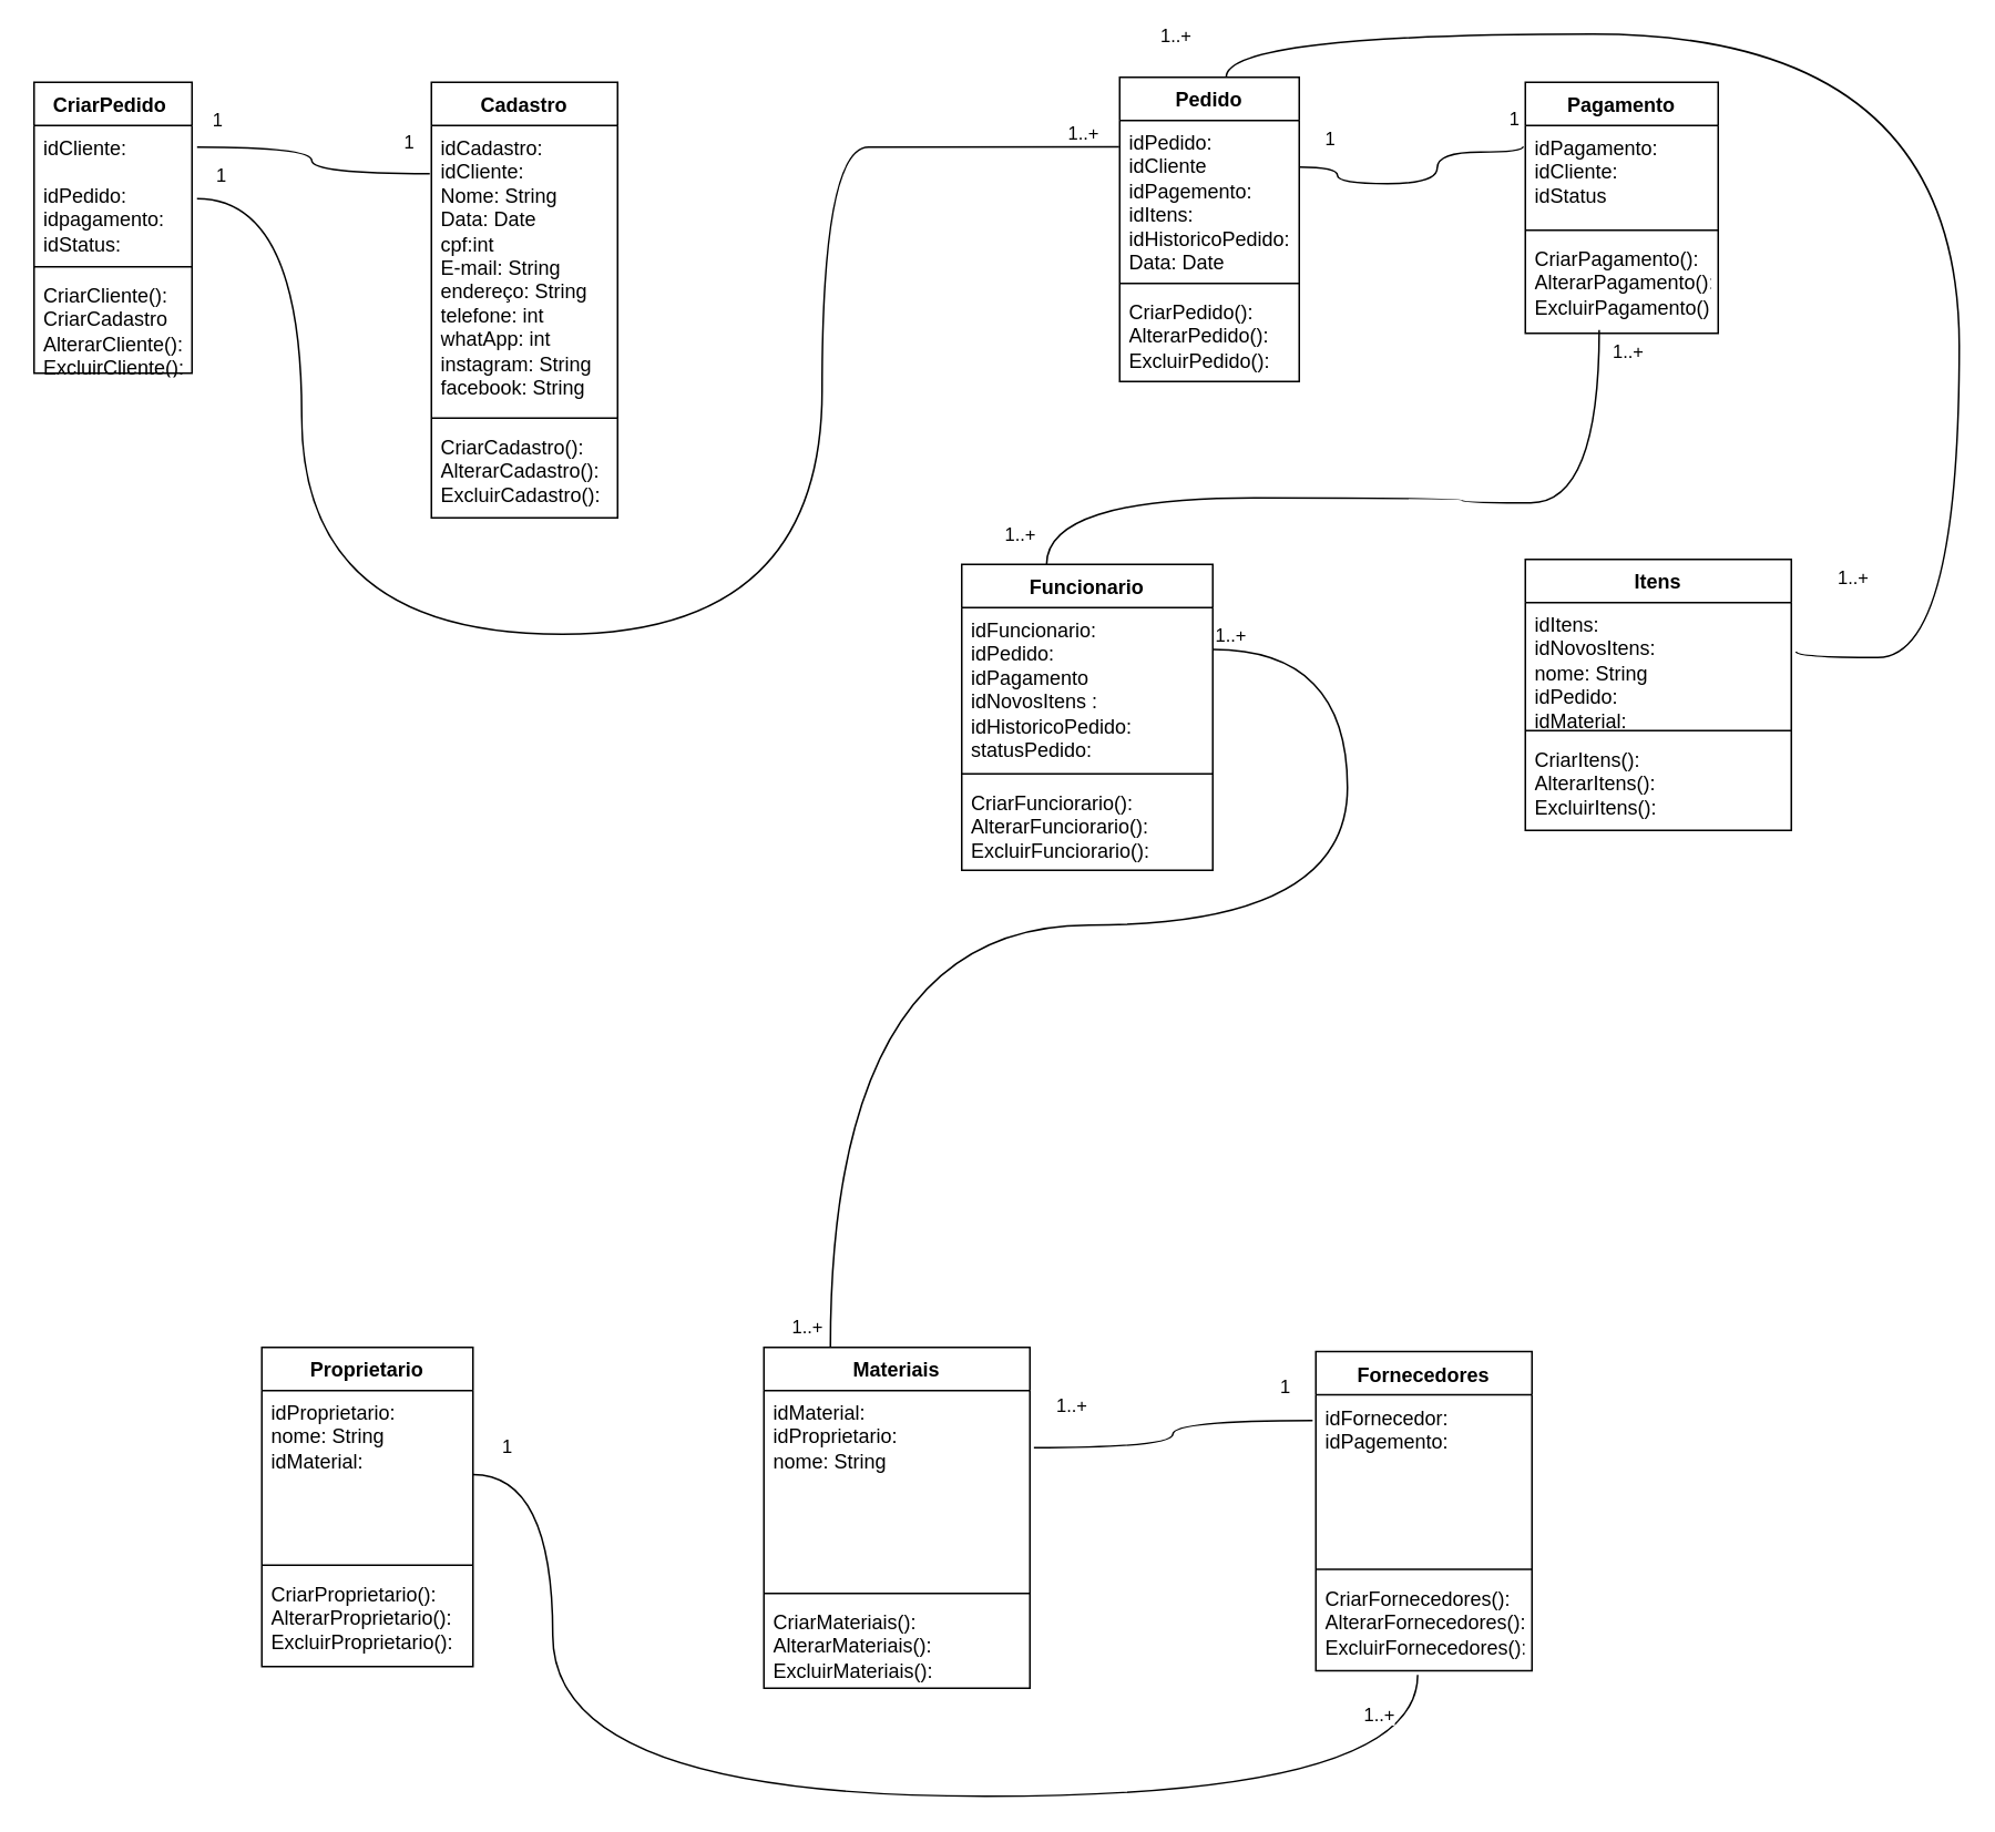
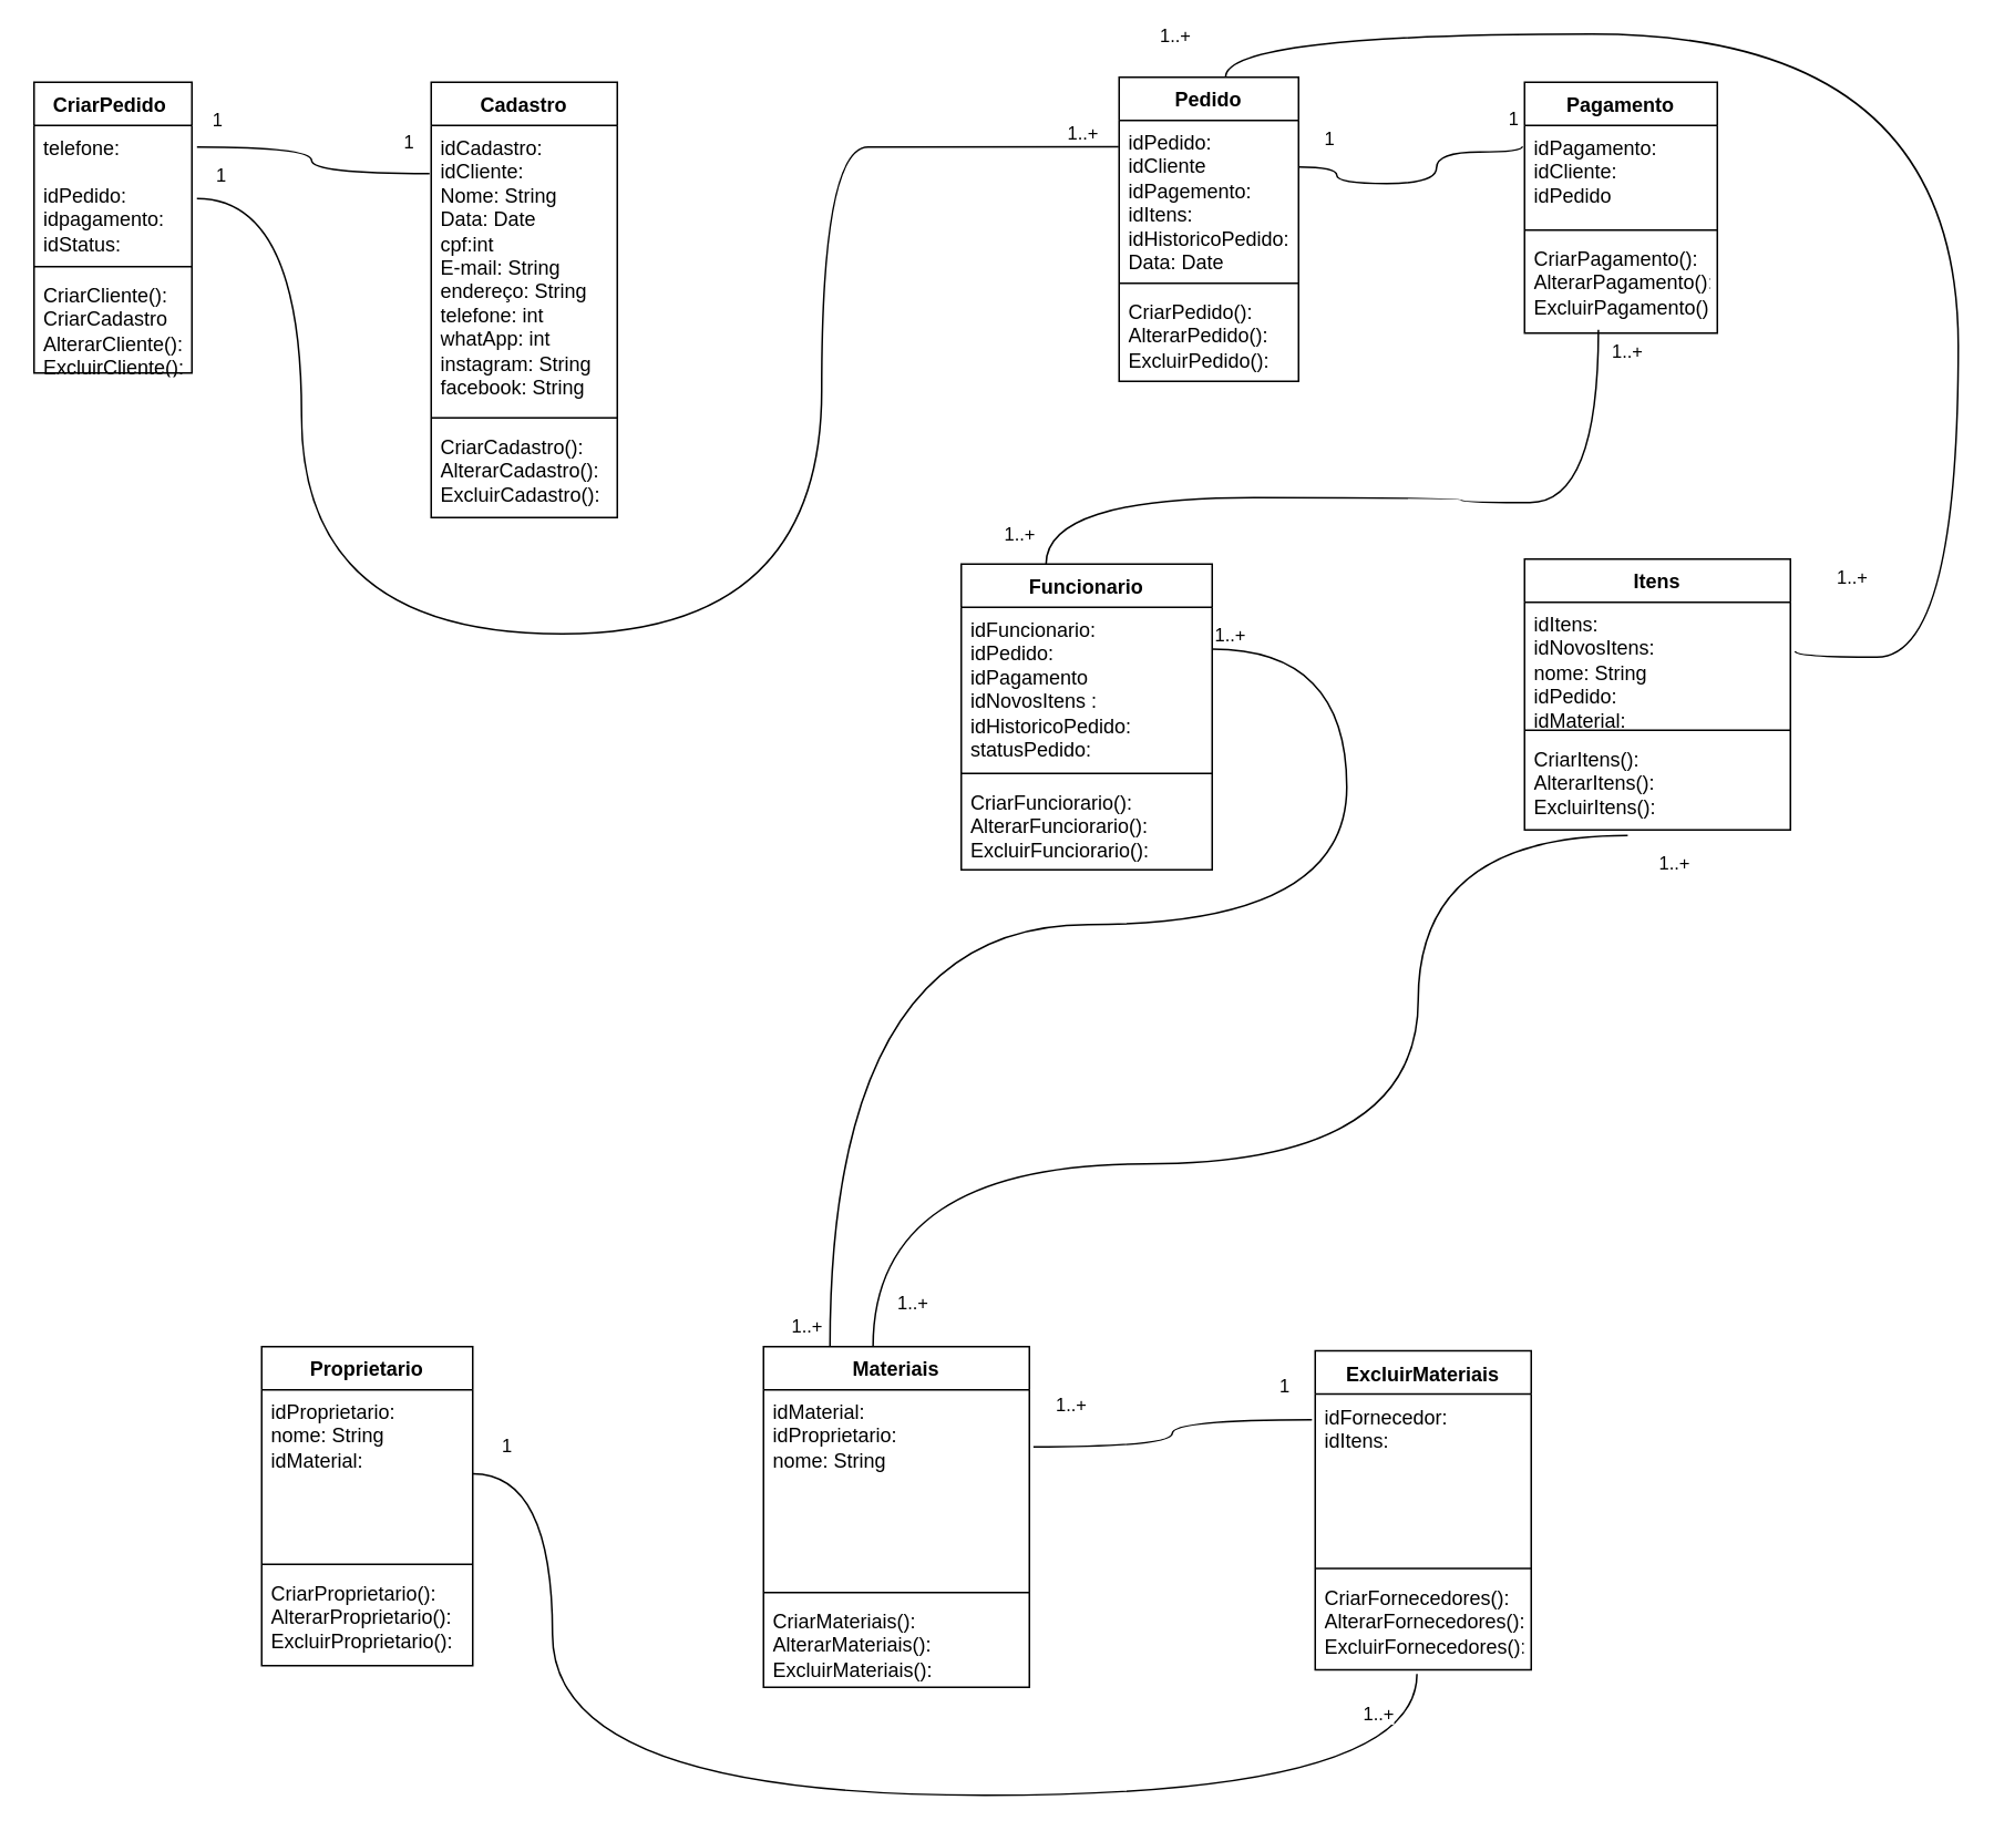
- <mxCell id="23" value="idPagamento:&lt;div&gt;idCliente:&lt;/div&gt;&lt;div&gt;idStatus&lt;br&gt;&lt;div&gt;&lt;br&gt;&lt;/div&gt;&lt;/div&gt;" style="text;strokeColor=none;fillColor=none;align=left;verticalAlign=top;spacingLeft=4;spacingRight=4;overflow=hidden;rotatable=0;points=[[0,0.5],[1,0.5]];portConstraint=eastwest;whiteSpace=wrap;html=1;" parent="22" vertex="1"><mxGeometry y="26" width="116" height="59" as="geometry" /></mxCell>
+ <mxCell id="23" value="idPagamento:&lt;div&gt;idCliente:&lt;/div&gt;&lt;div&gt;idPedido&lt;br&gt;&lt;div&gt;&lt;br&gt;&lt;/div&gt;&lt;/div&gt;" style="text;strokeColor=none;fillColor=none;align=left;verticalAlign=top;spacingLeft=4;spacingRight=4;overflow=hidden;rotatable=0;points=[[0,0.5],[1,0.5]];portConstraint=eastwest;whiteSpace=wrap;html=1;" parent="22" vertex="1"><mxGeometry y="26" width="116" height="59" as="geometry" /></mxCell>
- <mxCell id="3" value="&lt;div&gt;idCliente:&amp;nbsp;&lt;/div&gt;&lt;div&gt;&lt;br&gt;&lt;/div&gt;idPedido:&lt;div&gt;idpagamento:&lt;/div&gt;&lt;div&gt;idStatus:&lt;/div&gt;&lt;div&gt;&lt;br&gt;&lt;div&gt;&lt;br&gt;&lt;/div&gt;&lt;div&gt;&lt;br&gt;&lt;/div&gt;&lt;/div&gt;" style="text;strokeColor=none;fillColor=none;align=left;verticalAlign=top;spacingLeft=4;spacingRight=4;overflow=hidden;rotatable=0;points=[[0,0.5],[1,0.5]];portConstraint=eastwest;whiteSpace=wrap;html=1;" parent="2" vertex="1"><mxGeometry y="26" width="95" height="81" as="geometry" /></mxCell>
+ <mxCell id="3" value="&lt;div&gt;telefone:&amp;nbsp;&lt;/div&gt;&lt;div&gt;&lt;br&gt;&lt;/div&gt;idPedido:&lt;div&gt;idpagamento:&lt;/div&gt;&lt;div&gt;idStatus:&lt;/div&gt;&lt;div&gt;&lt;br&gt;&lt;div&gt;&lt;br&gt;&lt;/div&gt;&lt;div&gt;&lt;br&gt;&lt;/div&gt;&lt;/div&gt;" style="text;strokeColor=none;fillColor=none;align=left;verticalAlign=top;spacingLeft=4;spacingRight=4;overflow=hidden;rotatable=0;points=[[0,0.5],[1,0.5]];portConstraint=eastwest;whiteSpace=wrap;html=1;" parent="2" vertex="1"><mxGeometry y="26" width="95" height="81" as="geometry" /></mxCell>
+ <mxCell id="53" value="" style="endArrow=none;html=1;edgeStyle=orthogonalEdgeStyle;rounded=0;fontSize=12;startSize=8;endSize=8;curved=1;exitX=0.412;exitY=0;exitDx=0;exitDy=0;exitPerimeter=0;entryX=0.388;entryY=1.06;entryDx=0;entryDy=0;entryPerimeter=0;" parent="1" source="46" target="21" edge="1"><mxGeometry relative="1" as="geometry"><mxPoint x="656" y="732" as="sourcePoint" /><mxPoint x="816" y="732" as="targetPoint" /><Array as="points"><mxPoint x="525" y="700" /><mxPoint x="853" y="700" /></Array></mxGeometry></mxCell>
+ <mxCell id="54" value="1..+" style="edgeLabel;resizable=0;html=1;align=left;verticalAlign=bottom;" parent="53" connectable="0" vertex="1"><mxGeometry x="-1" relative="1" as="geometry"><mxPoint x="13" y="-18" as="offset" /></mxGeometry></mxCell>
+ <mxCell id="55" value="1..+&lt;div&gt;&lt;br&gt;&lt;/div&gt;" style="edgeLabel;resizable=0;html=1;align=right;verticalAlign=bottom;" parent="53" connectable="0" vertex="1"><mxGeometry x="1" relative="1" as="geometry"><mxPoint x="38" y="38" as="offset" /></mxGeometry></mxCell>
- <mxCell id="42" value="Fornecedores" style="swimlane;fontStyle=1;align=center;verticalAlign=top;childLayout=stackLayout;horizontal=1;startSize=26;horizontalStack=0;resizeParent=1;resizeParentMax=0;resizeLast=0;collapsible=1;marginBottom=0;whiteSpace=wrap;html=1;" parent="1" vertex="1"><mxGeometry x="791" y="812.5" width="130" height="192" as="geometry" /></mxCell>
+ <mxCell id="42" value="ExcluirMateriais" style="swimlane;fontStyle=1;align=center;verticalAlign=top;childLayout=stackLayout;horizontal=1;startSize=26;horizontalStack=0;resizeParent=1;resizeParentMax=0;resizeLast=0;collapsible=1;marginBottom=0;whiteSpace=wrap;html=1;" parent="1" vertex="1"><mxGeometry x="791" y="812.5" width="130" height="192" as="geometry" /></mxCell>
- <mxCell id="43" value="idFornecedor:&lt;div&gt;idPagemento:&lt;/div&gt;" style="text;strokeColor=none;fillColor=none;align=left;verticalAlign=top;spacingLeft=4;spacingRight=4;overflow=hidden;rotatable=0;points=[[0,0.5],[1,0.5]];portConstraint=eastwest;whiteSpace=wrap;html=1;" parent="42" vertex="1"><mxGeometry y="26" width="130" height="101" as="geometry" /></mxCell>
+ <mxCell id="43" value="idFornecedor:&lt;div&gt;idItens:&lt;/div&gt;" style="text;strokeColor=none;fillColor=none;align=left;verticalAlign=top;spacingLeft=4;spacingRight=4;overflow=hidden;rotatable=0;points=[[0,0.5],[1,0.5]];portConstraint=eastwest;whiteSpace=wrap;html=1;" parent="42" vertex="1"><mxGeometry y="26" width="130" height="101" as="geometry" /></mxCell>
